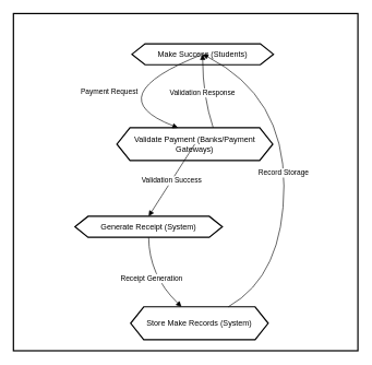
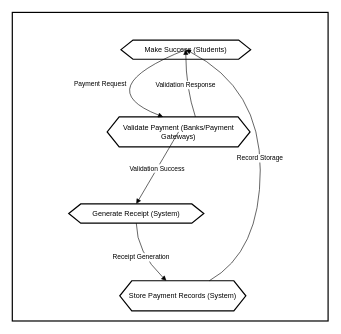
- <mxCell id="5" value="Generate Receipt (System)" style="shape=hexagon;perimeter=hexagonPerimeter2;fixedSize=1;strokeWidth=2;whiteSpace=wrap;" parent="2" vertex="1"><mxGeometry x="94" y="309" width="225" height="32" as="geometry" /></mxCell>
+ <mxCell id="5" value="Generate Receipt (System)" style="shape=hexagon;perimeter=hexagonPerimeter2;fixedSize=1;strokeWidth=2;whiteSpace=wrap;" parent="2" vertex="1"><mxGeometry x="94" y="319" width="225" height="32" as="geometry" /></mxCell>
- <mxCell id="6" value="Store Make Records (System)" style="shape=hexagon;perimeter=hexagonPerimeter2;fixedSize=1;strokeWidth=2;whiteSpace=wrap;" parent="2" vertex="1"><mxGeometry x="179" y="447" width="210" height="50" as="geometry" /></mxCell>
+ <mxCell id="6" value="Store Payment Records (System)" style="shape=hexagon;perimeter=hexagonPerimeter2;fixedSize=1;strokeWidth=2;whiteSpace=wrap;" parent="2" vertex="1"><mxGeometry x="179" y="447" width="210" height="50" as="geometry" /></mxCell>
